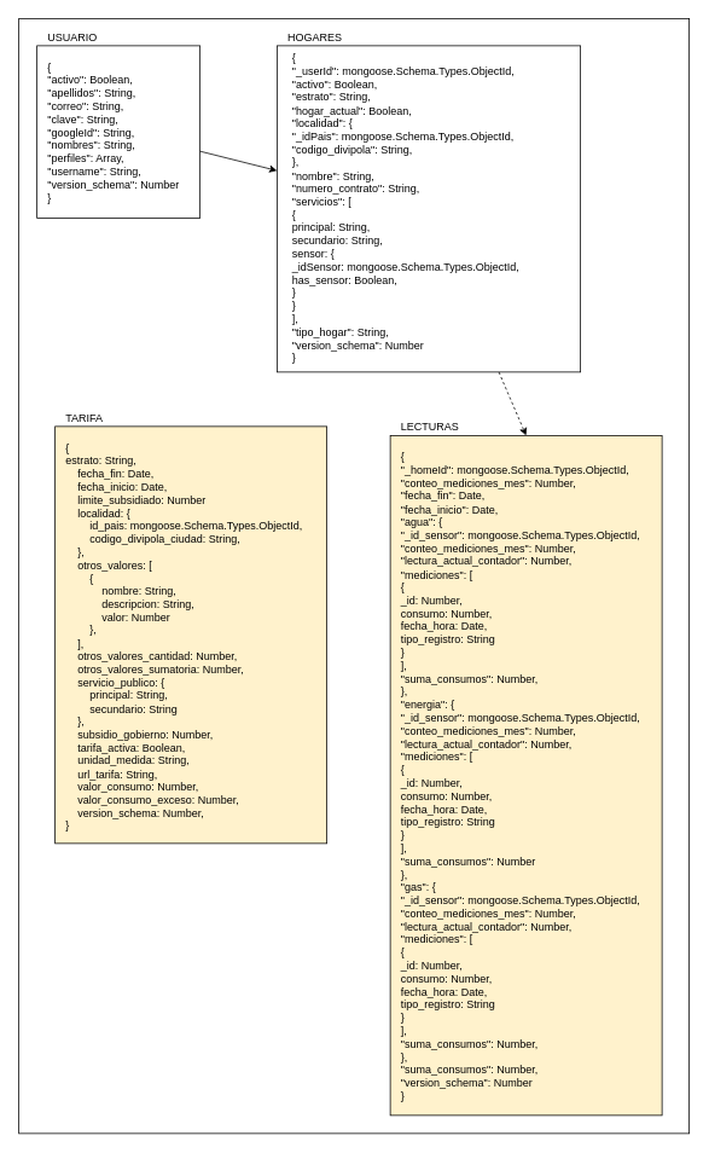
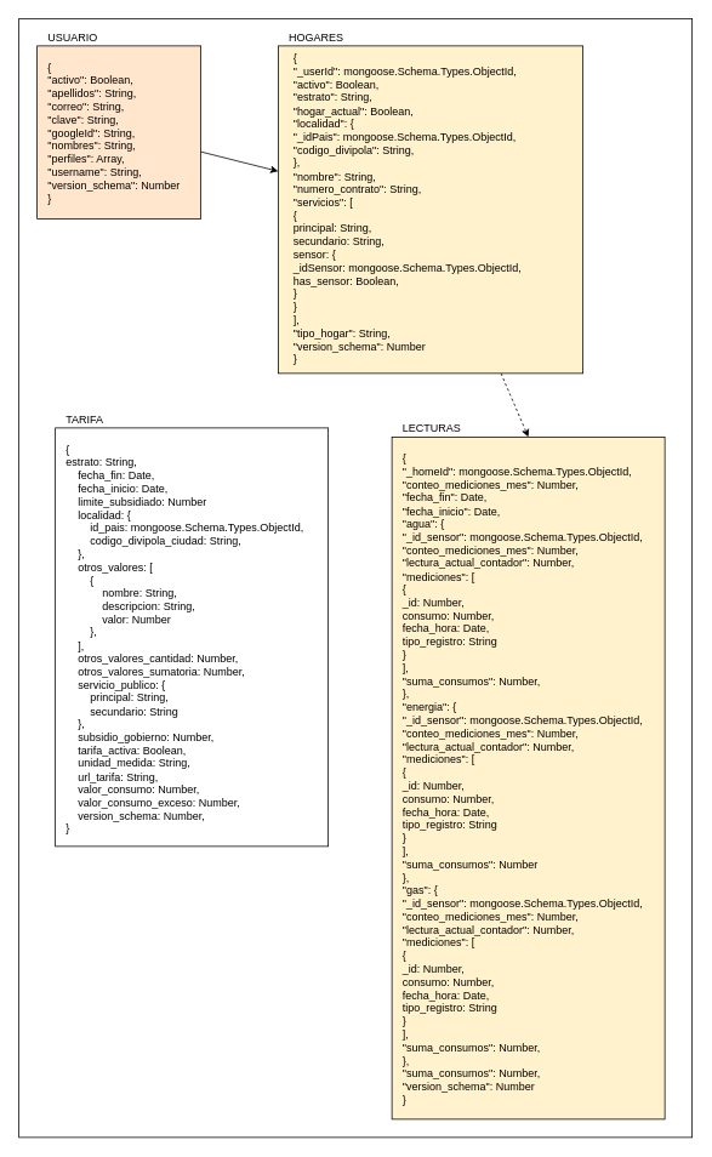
- <mxCell id="3" value="USUARIO" style="whiteSpace=wrap;html=1;align=left;verticalAlign=bottom;spacingLeft=10;spacingTop=0;labelPosition=center;verticalLabelPosition=top;" parent="1" vertex="1"><mxGeometry x="40" y="50" width="180" height="190" as="geometry" /></mxCell>
+ <mxCell id="3" value="USUARIO" style="whiteSpace=wrap;html=1;align=left;verticalAlign=bottom;spacingLeft=10;spacingTop=0;labelPosition=center;verticalLabelPosition=top;fillColor=#ffe6cc;" parent="1" vertex="1"><mxGeometry x="40" y="50" width="180" height="190" as="geometry" /></mxCell>
- <mxCell id="7" value="HOGARES" style="whiteSpace=wrap;html=1;align=left;verticalAlign=bottom;spacingLeft=10;spacingTop=0;labelPosition=center;verticalLabelPosition=top;" vertex="1" parent="1"><mxGeometry x="305" y="50" width="335" height="360" as="geometry" /></mxCell>
+ <mxCell id="7" value="HOGARES" style="whiteSpace=wrap;html=1;align=left;verticalAlign=bottom;spacingLeft=10;spacingTop=0;labelPosition=center;verticalLabelPosition=top;fillColor=#fff2cc;" vertex="1" parent="1"><mxGeometry x="305" y="50" width="335" height="360" as="geometry" /></mxCell>
- <mxCell id="9" value="TARIFA" style="whiteSpace=wrap;html=1;align=left;verticalAlign=bottom;spacingLeft=10;spacingTop=0;labelPosition=center;verticalLabelPosition=top;fillColor=#fff2cc;" vertex="1" parent="1"><mxGeometry x="60" y="470" width="300" height="460" as="geometry" /></mxCell>
+ <mxCell id="9" value="TARIFA" style="whiteSpace=wrap;html=1;align=left;verticalAlign=bottom;spacingLeft=10;spacingTop=0;labelPosition=center;verticalLabelPosition=top;" vertex="1" parent="1"><mxGeometry x="60" y="470" width="300" height="460" as="geometry" /></mxCell>
